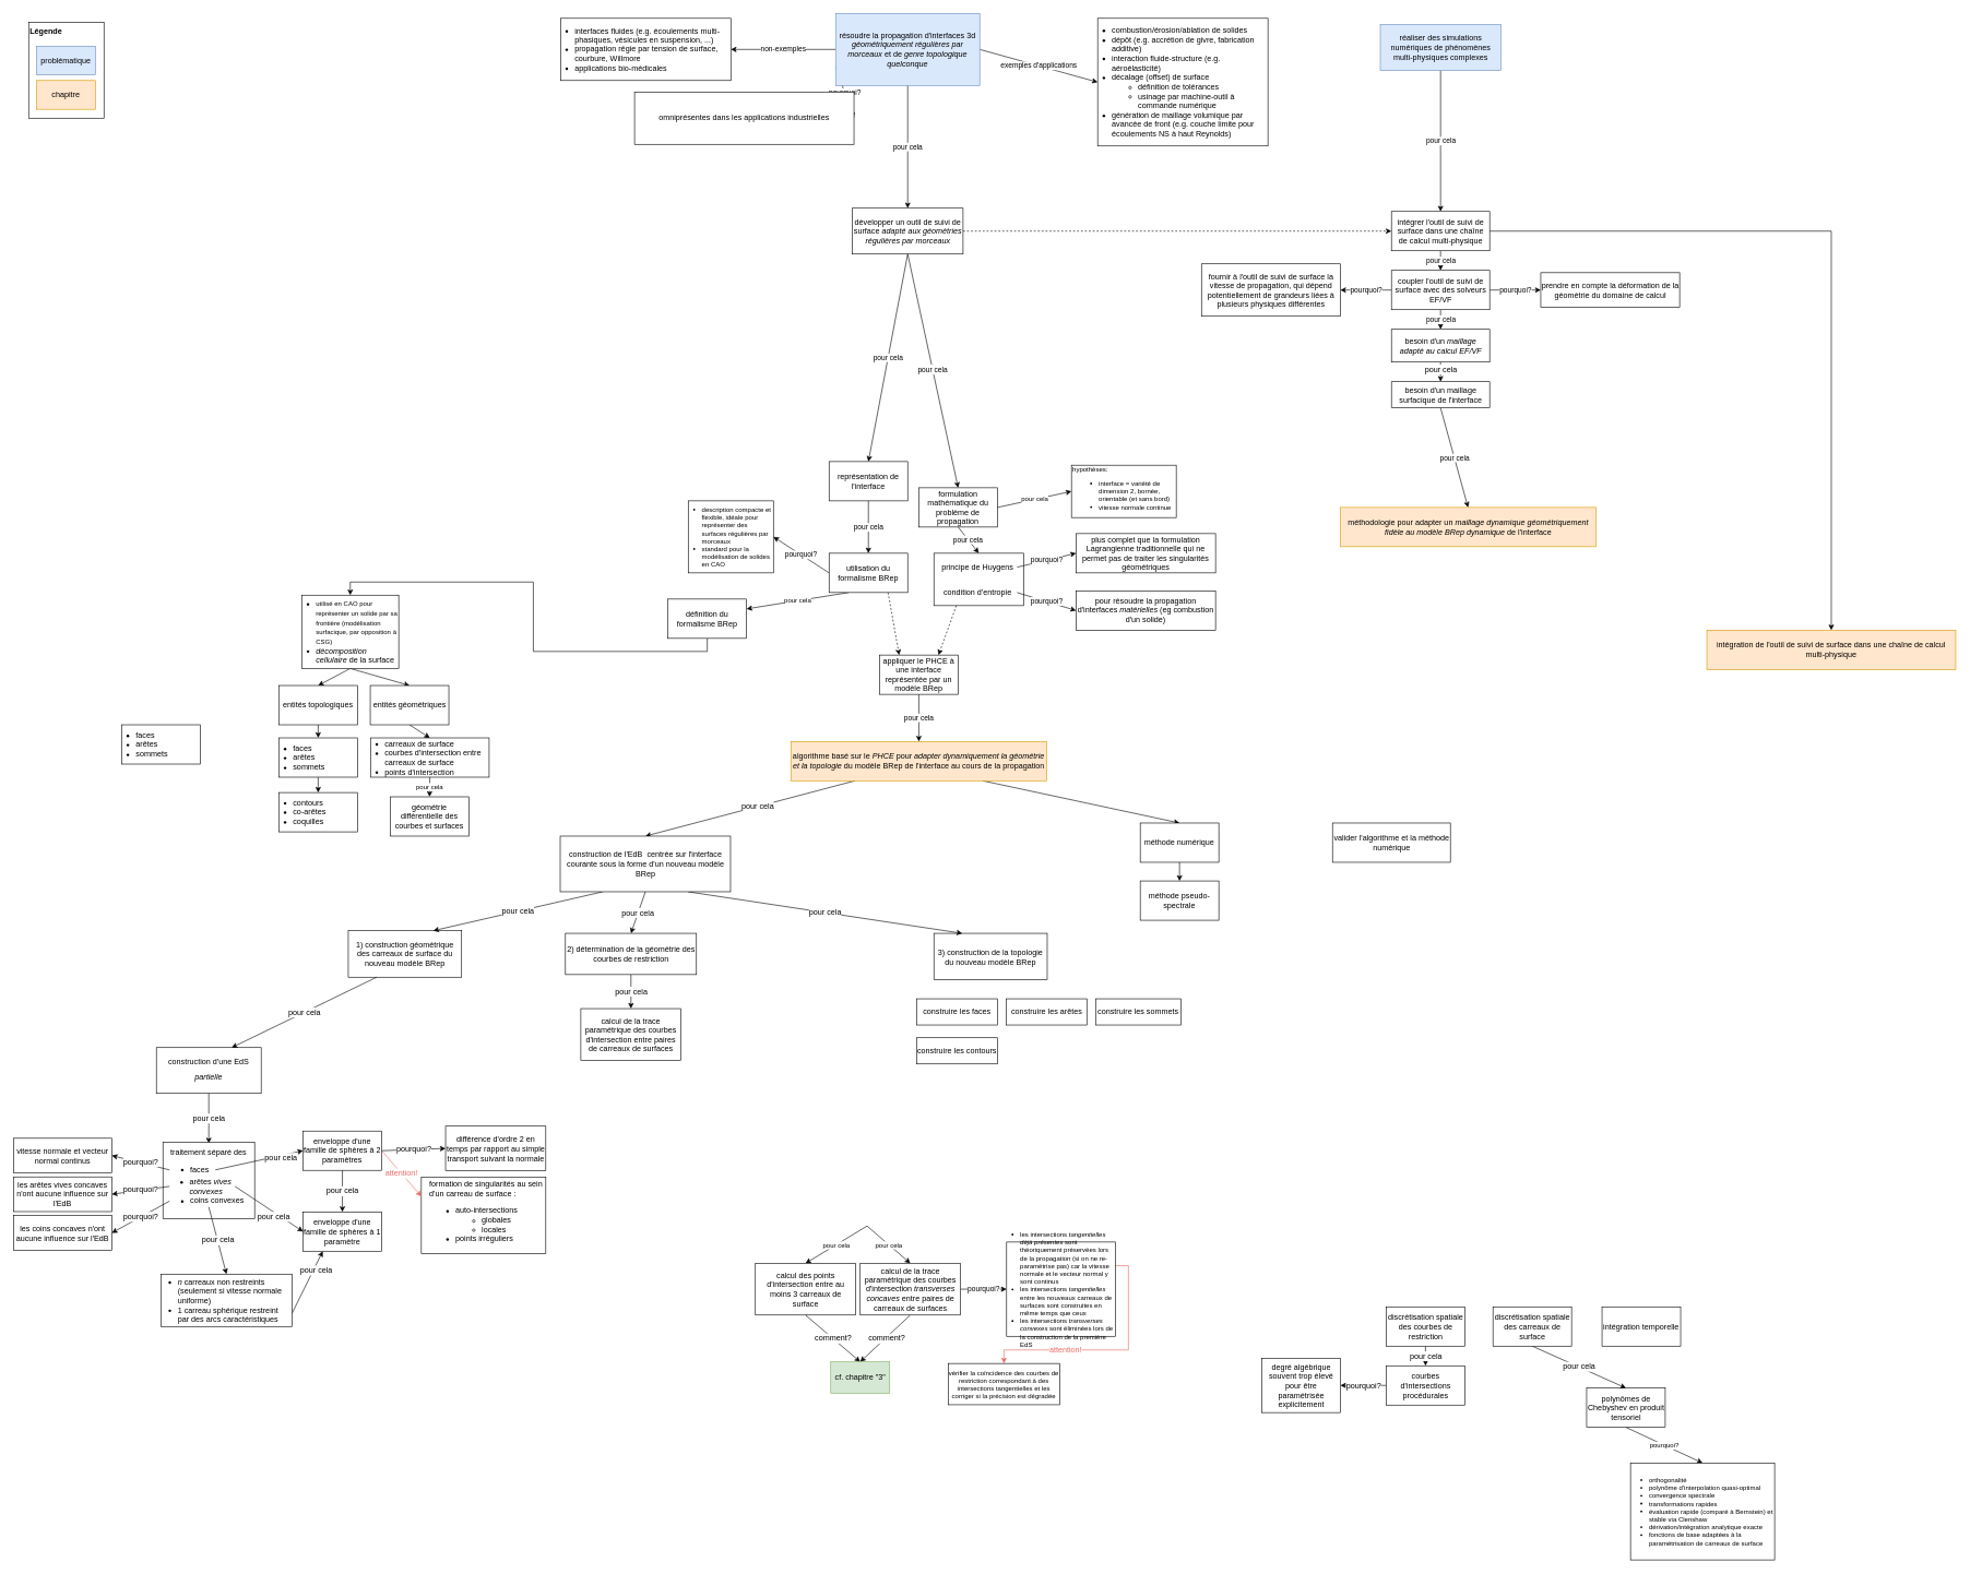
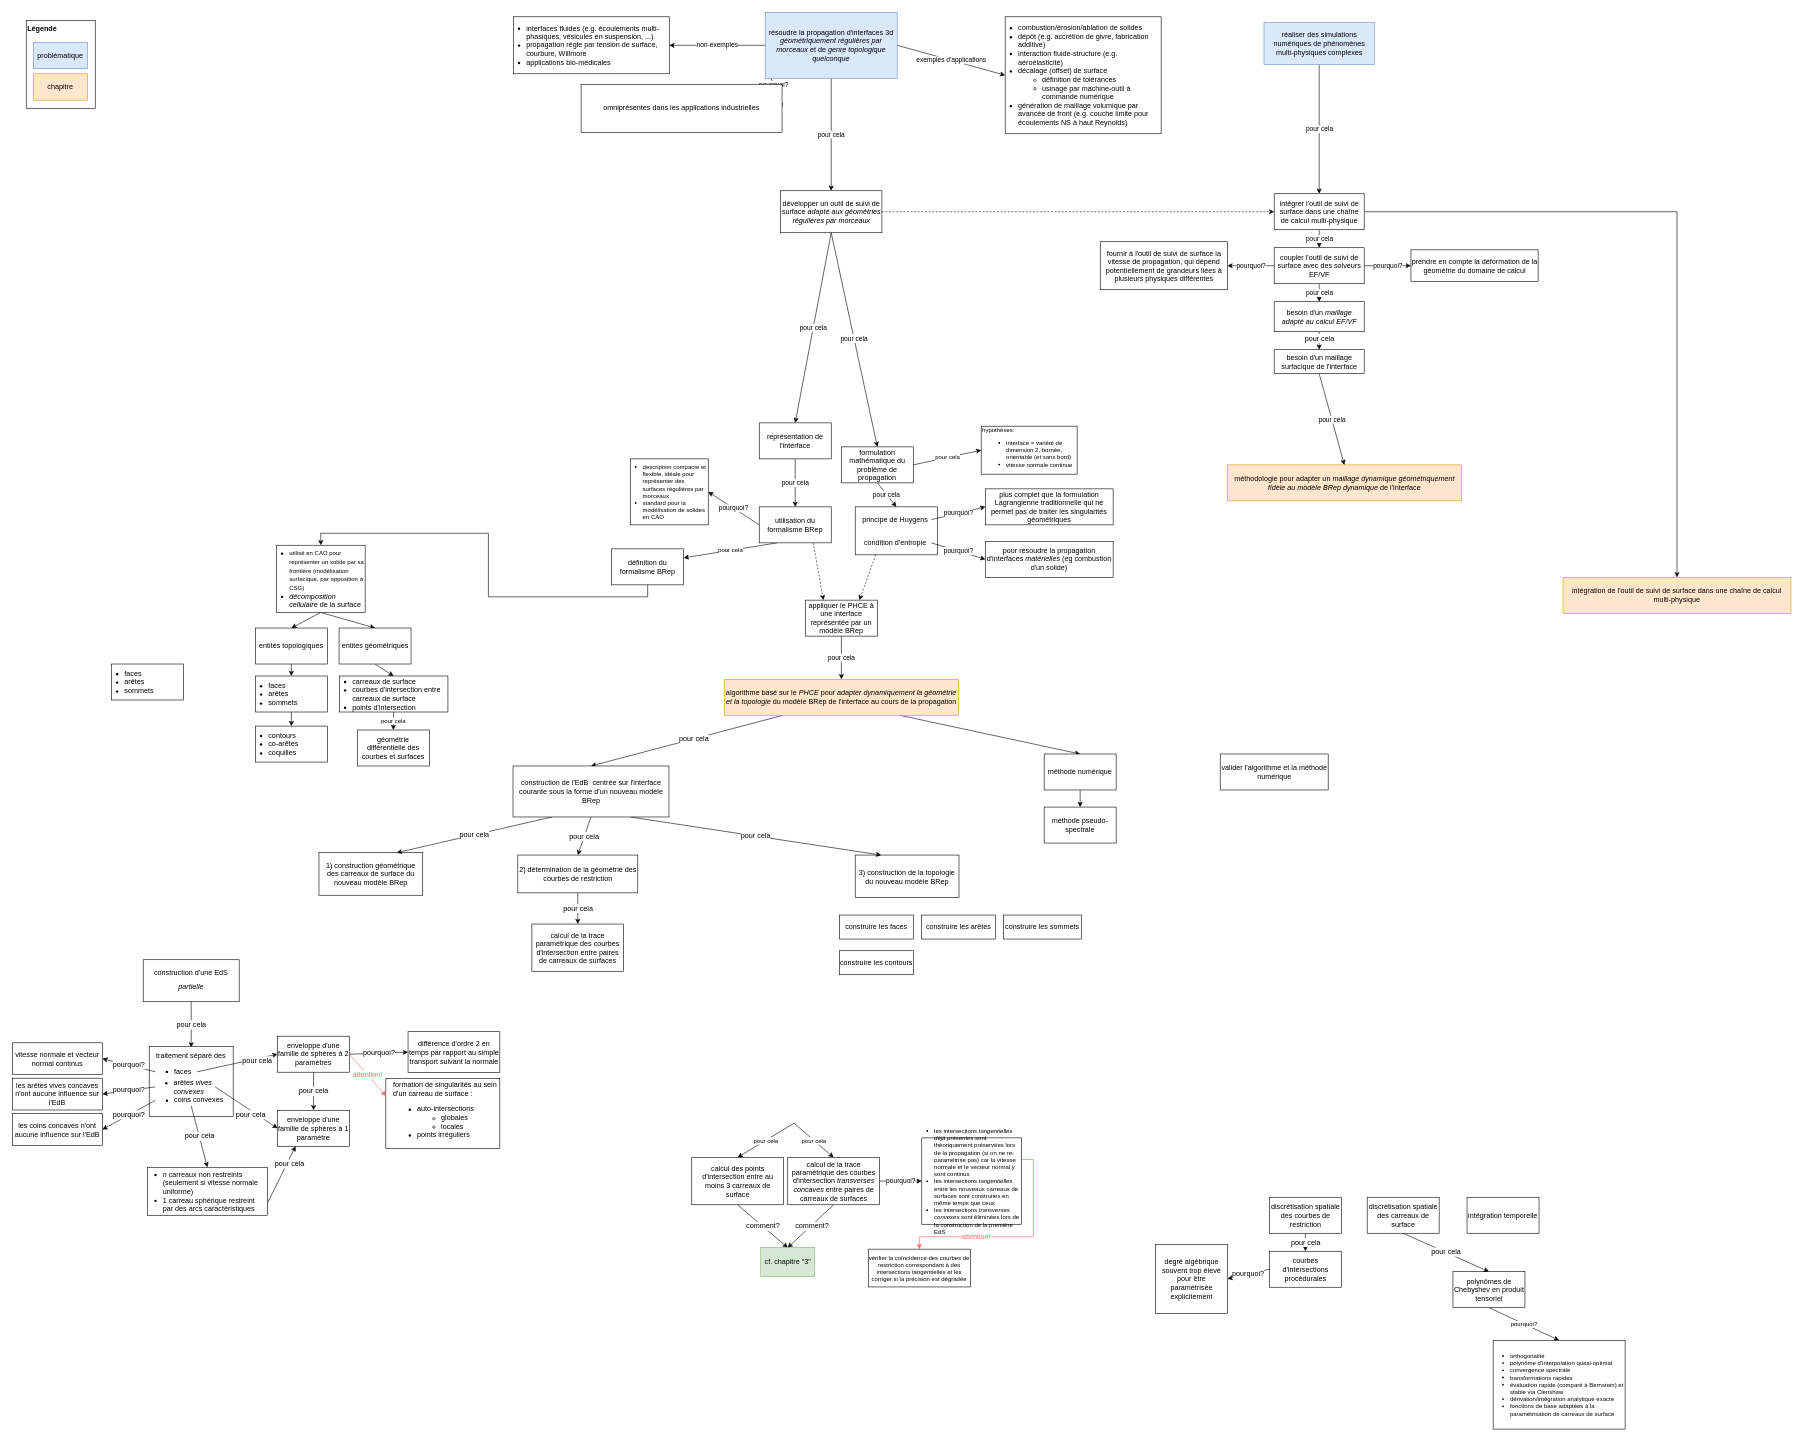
- <mxCell id="70" value="pour cela" style="edgeStyle=none;rounded=0;orthogonalLoop=1;jettySize=auto;html=1;exitX=0.25;exitY=1;exitDx=0;exitDy=0;entryX=0.75;entryY=0;entryDx=0;entryDy=0;endArrow=classic;endFill=1;fontSize=12;" parent="1" source="3" target="46" edge="1"><mxGeometry relative="1" as="geometry" /></mxCell>
- <mxCell id="80" value="degré algébrique souvent trop élevé pour être paramétrisée explicitement" style="rounded=0;whiteSpace=wrap;html=1;strokeColor=#000000;fillColor=#ffffff;" parent="1" vertex="1"><mxGeometry x="1925.5" y="2074" width="120" height="83" as="geometry" /></mxCell>
+ <mxCell id="80" value="degré algébrique souvent trop élevé pour être paramétrisée explicitement" style="rounded=0;whiteSpace=wrap;html=1;strokeColor=#000000;fillColor=#ffffff;" parent="1" vertex="1"><mxGeometry x="1925.5" y="2074" width="120" height="115" as="geometry" /></mxCell>
